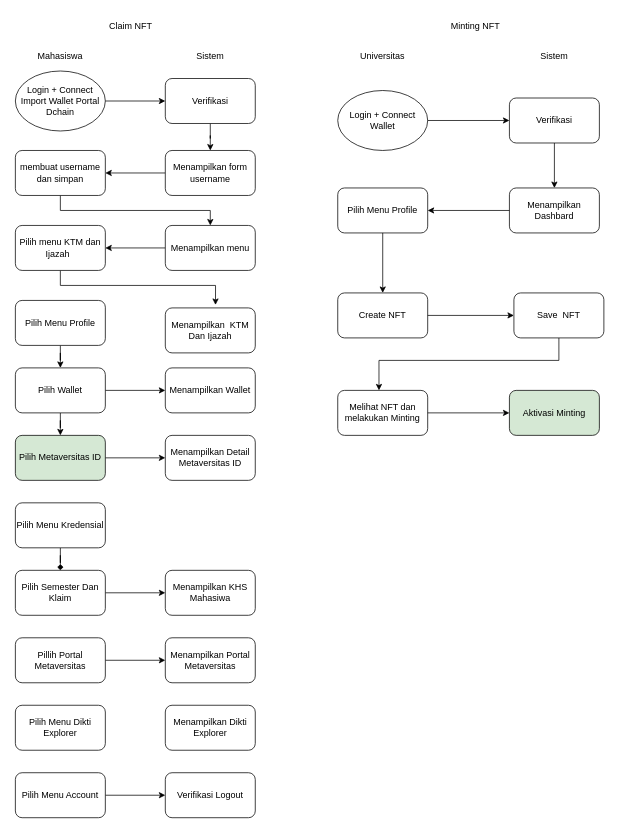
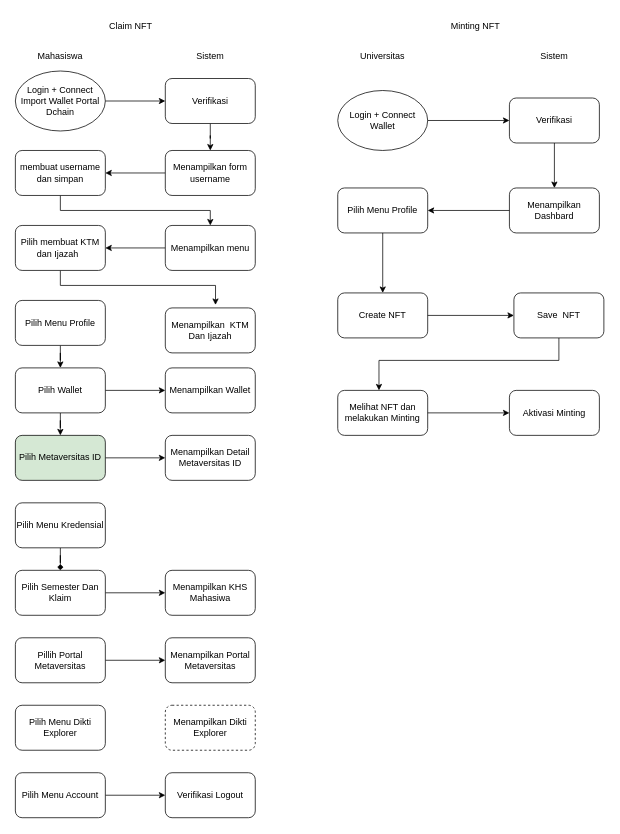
- <mxCell id="16" value="Pilih menu KTM dan Ijazah&amp;nbsp;&amp;nbsp;" style="rounded=1;whiteSpace=wrap;html=1;" parent="1" vertex="1"><mxGeometry x="20" y="300" width="120" height="60" as="geometry" /></mxCell>
+ <mxCell id="16" value="Pilih membuat KTM dan Ijazah&amp;nbsp;&amp;nbsp;" style="rounded=1;whiteSpace=wrap;html=1;" parent="1" vertex="1"><mxGeometry x="20" y="300" width="120" height="60" as="geometry" /></mxCell>
- <mxCell id="57" value="Aktivasi Minting" style="rounded=1;whiteSpace=wrap;html=1;fillColor=#d5e8d4;" parent="40" vertex="1"><mxGeometry x="229" y="500" width="120" height="60" as="geometry" /></mxCell>
+ <mxCell id="57" value="Aktivasi Minting" style="rounded=1;whiteSpace=wrap;html=1;" parent="40" vertex="1"><mxGeometry x="229" y="500" width="120" height="60" as="geometry" /></mxCell>
- <mxCell id="30" value="Menampilkan Dikti Explorer" style="whiteSpace=wrap;html=1;rounded=1;" vertex="1" parent="1"><mxGeometry x="220" y="940" width="120" height="60" as="geometry" /></mxCell>
+ <mxCell id="30" value="Menampilkan Dikti Explorer" style="whiteSpace=wrap;html=1;rounded=1;dashed=1;" vertex="1" parent="1"><mxGeometry x="220" y="940" width="120" height="60" as="geometry" /></mxCell>
